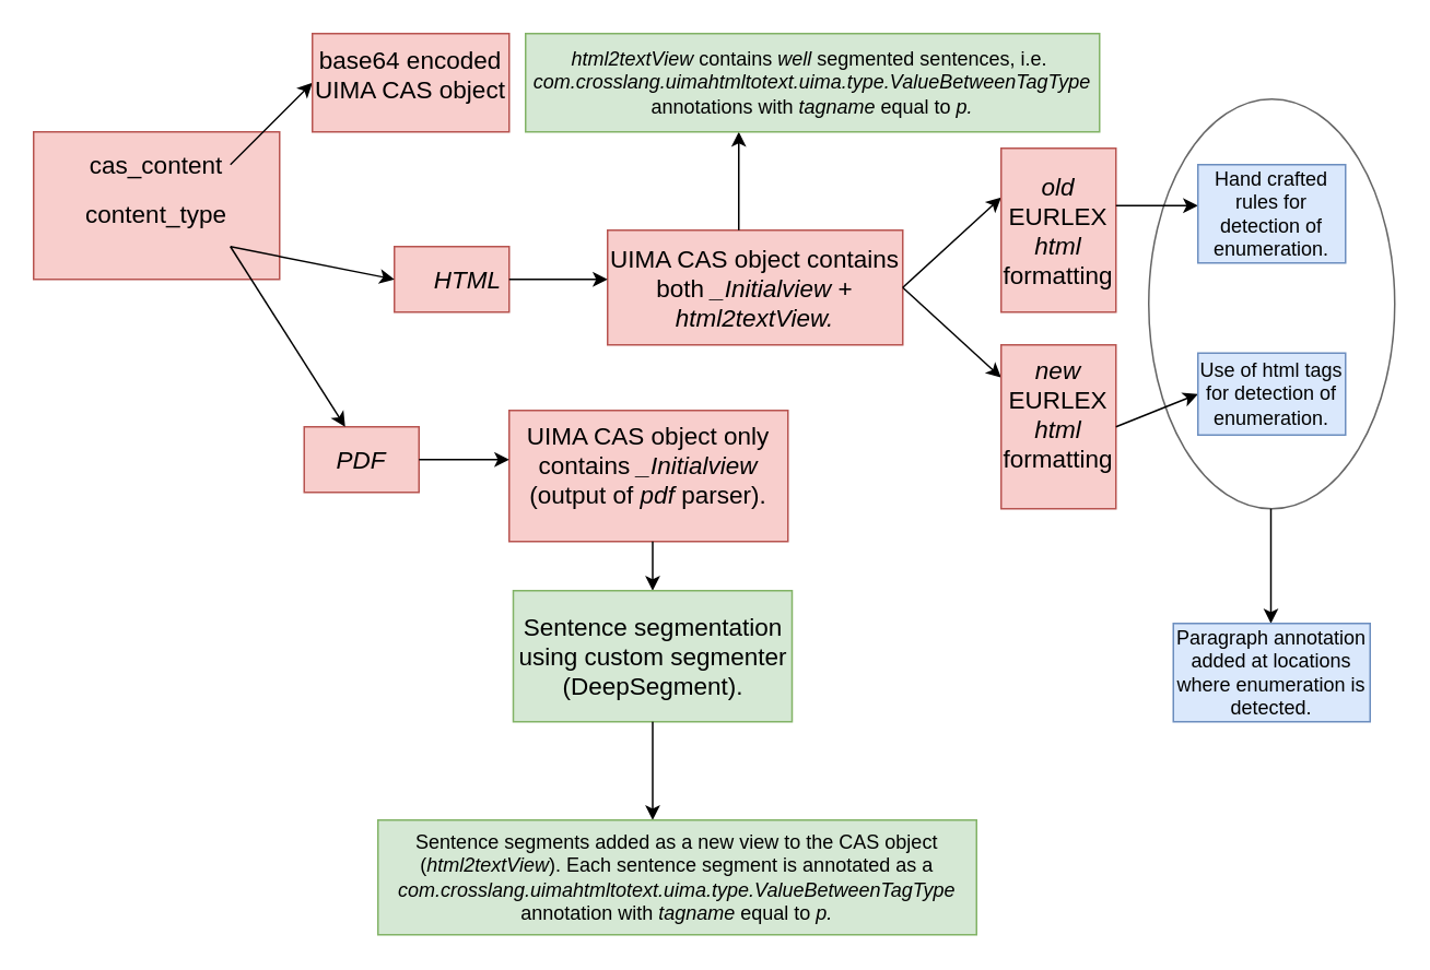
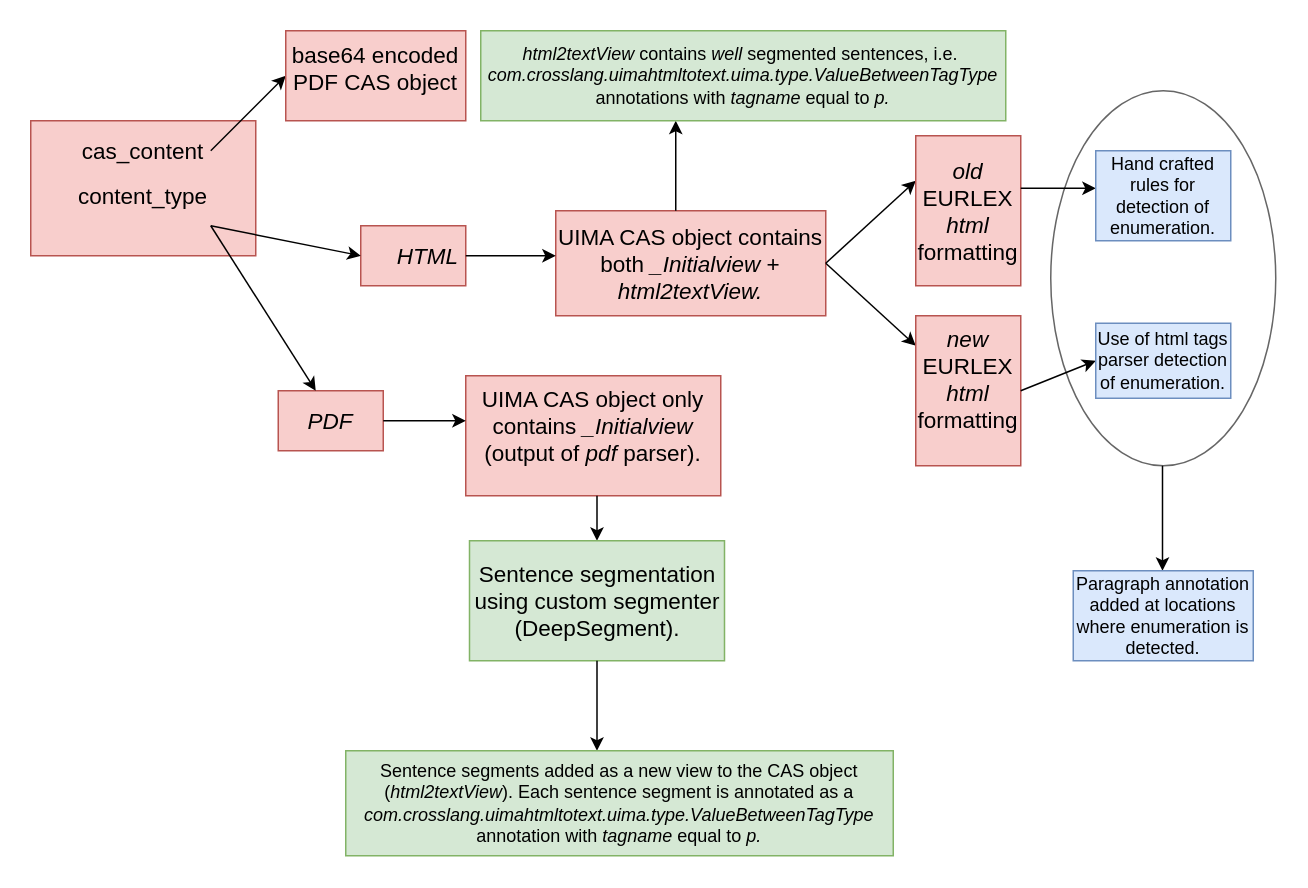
- <mxCell id="12" value="&lt;font style=&quot;font-size: 15px&quot;&gt;base64 encoded UIMA CAS object &lt;/font&gt;" style="text;html=1;strokeColor=none;fillColor=none;align=center;verticalAlign=middle;whiteSpace=wrap;rounded=0;" vertex="1" parent="1"><mxGeometry x="190" y="20" width="120" height="50" as="geometry" /></mxCell>
+ <mxCell id="12" value="&lt;font style=&quot;font-size: 15px&quot;&gt;base64 encoded PDF CAS object &lt;/font&gt;" style="text;html=1;strokeColor=none;fillColor=none;align=center;verticalAlign=middle;whiteSpace=wrap;rounded=0;" vertex="1" parent="1"><mxGeometry x="190" y="20" width="120" height="50" as="geometry" /></mxCell>
- <mxCell id="28" value="Use of html tags for detection of enumeration." style="rounded=0;whiteSpace=wrap;html=1;labelBackgroundColor=none;fillColor=#dae8fc;align=center;strokeColor=#6c8ebf;" vertex="1" parent="1"><mxGeometry x="730" y="215" width="90" height="50" as="geometry" /></mxCell>
+ <mxCell id="28" value="Use of html tags parser detection of enumeration." style="rounded=0;whiteSpace=wrap;html=1;labelBackgroundColor=none;fillColor=#dae8fc;align=center;strokeColor=#6c8ebf;" vertex="1" parent="1"><mxGeometry x="730" y="215" width="90" height="50" as="geometry" /></mxCell>
